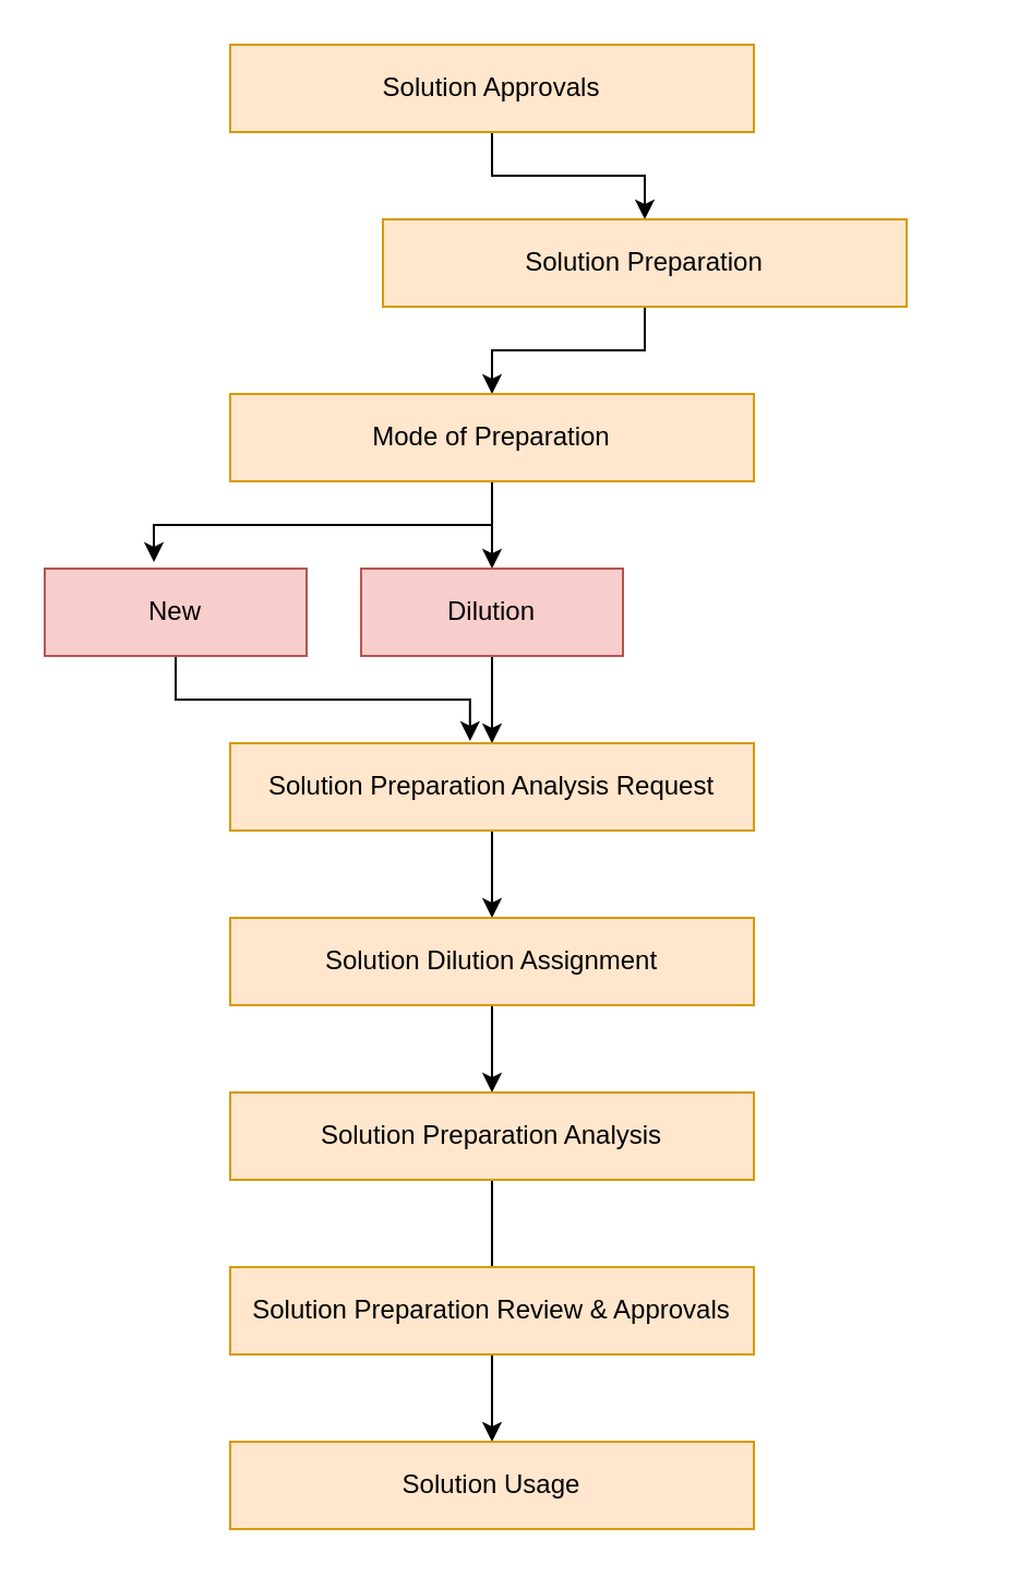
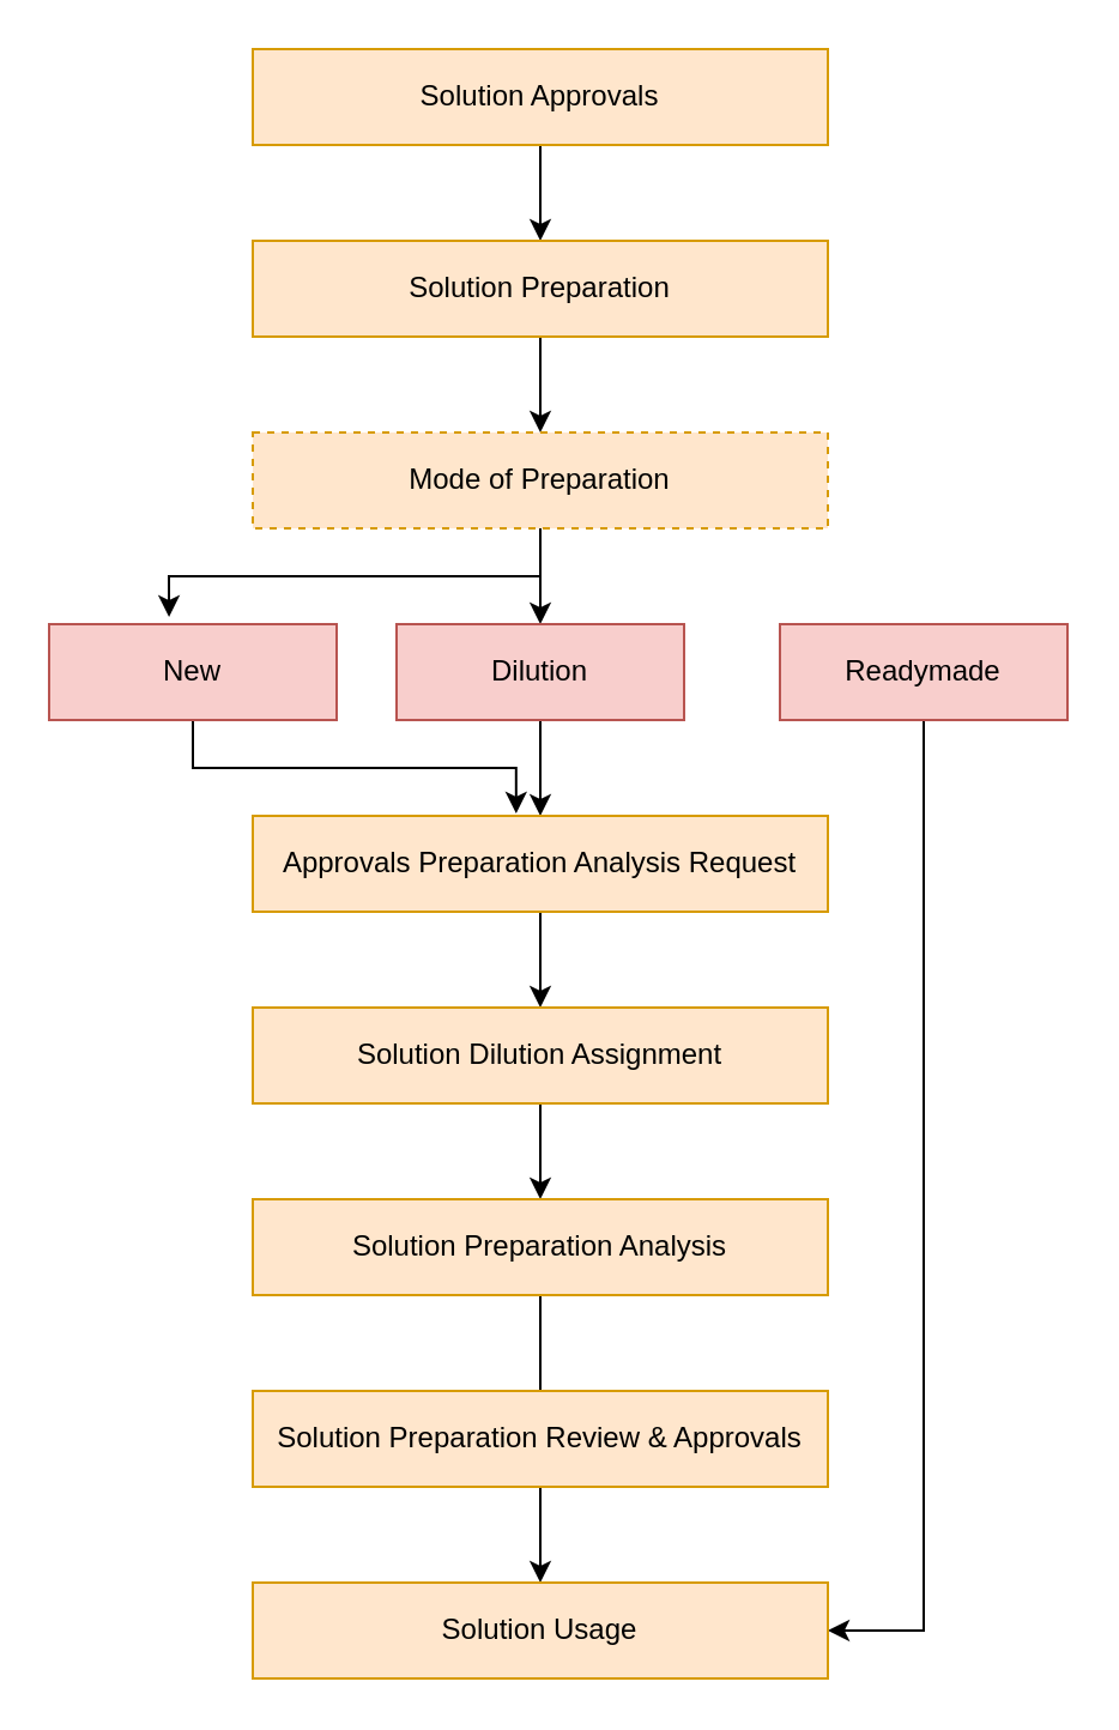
- <mxCell id="5" value="Solution Preparation" style="rounded=0;whiteSpace=wrap;html=1;fillColor=#ffe6cc;strokeColor=#d79b00;" vertex="1" parent="1"><mxGeometry x="175" y="100" width="240" height="40" as="geometry" /></mxCell>
+ <mxCell id="5" value="Solution Preparation" style="rounded=0;whiteSpace=wrap;html=1;fillColor=#ffe6cc;strokeColor=#d79b00;" vertex="1" parent="1"><mxGeometry x="105" y="100" width="240" height="40" as="geometry" /></mxCell>
- <mxCell id="8" value="Mode of Preparation" style="rounded=0;whiteSpace=wrap;html=1;fillColor=#ffe6cc;strokeColor=#d79b00;" vertex="1" parent="1"><mxGeometry x="105" y="180" width="240" height="40" as="geometry" /></mxCell>
+ <mxCell id="8" value="Mode of Preparation" style="rounded=0;whiteSpace=wrap;html=1;fillColor=#ffe6cc;strokeColor=#d79b00;dashed=1;" vertex="1" parent="1"><mxGeometry x="105" y="180" width="240" height="40" as="geometry" /></mxCell>
+ <mxCell id="14" value="Readymade" style="rounded=0;whiteSpace=wrap;html=1;fillColor=#f8cecc;strokeColor=#b85450;" vertex="1" parent="1"><mxGeometry x="325" y="260" width="120" height="40" as="geometry" /></mxCell>
- <mxCell id="16" value="Solution Preparation Analysis Request" style="rounded=0;whiteSpace=wrap;html=1;fillColor=#ffe6cc;strokeColor=#d79b00;" vertex="1" parent="1"><mxGeometry x="105" y="340" width="240" height="40" as="geometry" /></mxCell>
+ <mxCell id="16" value="Approvals Preparation Analysis Request" style="rounded=0;whiteSpace=wrap;html=1;fillColor=#ffe6cc;strokeColor=#d79b00;" vertex="1" parent="1"><mxGeometry x="105" y="340" width="240" height="40" as="geometry" /></mxCell>
+ <mxCell id="13" style="edgeStyle=orthogonalEdgeStyle;rounded=0;orthogonalLoop=1;jettySize=auto;html=1;exitX=0.5;exitY=1;exitDx=0;exitDy=0;entryX=1;entryY=0.5;entryDx=0;entryDy=0;" edge="1" parent="1" source="14" target="23"><mxGeometry relative="1" as="geometry" /></mxCell>
